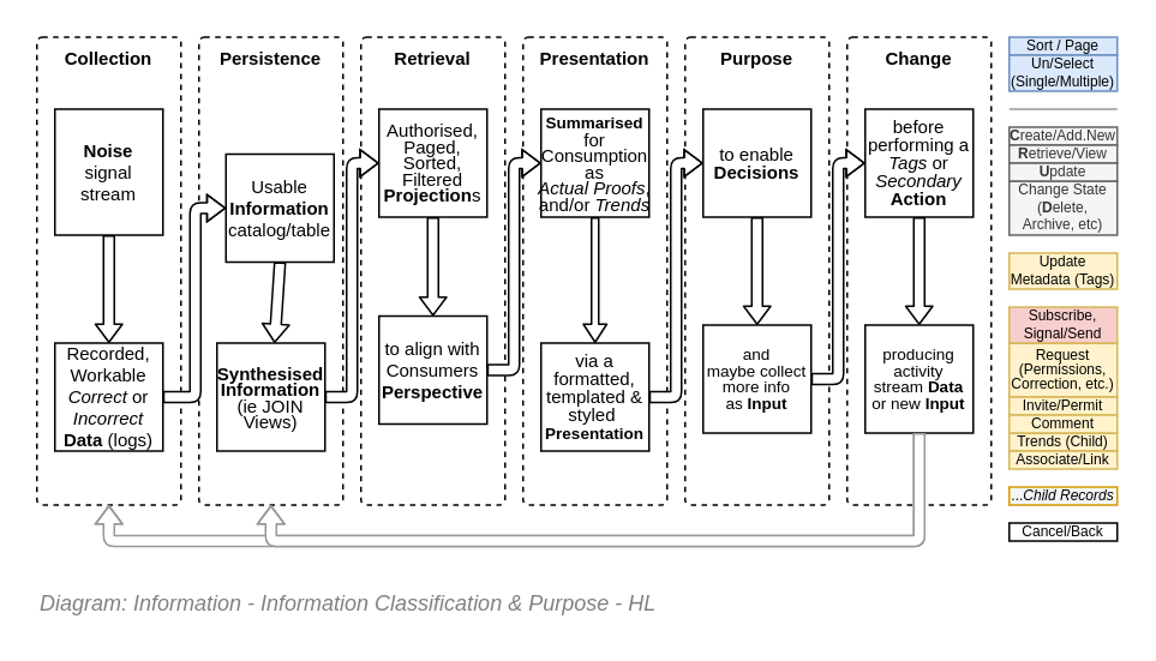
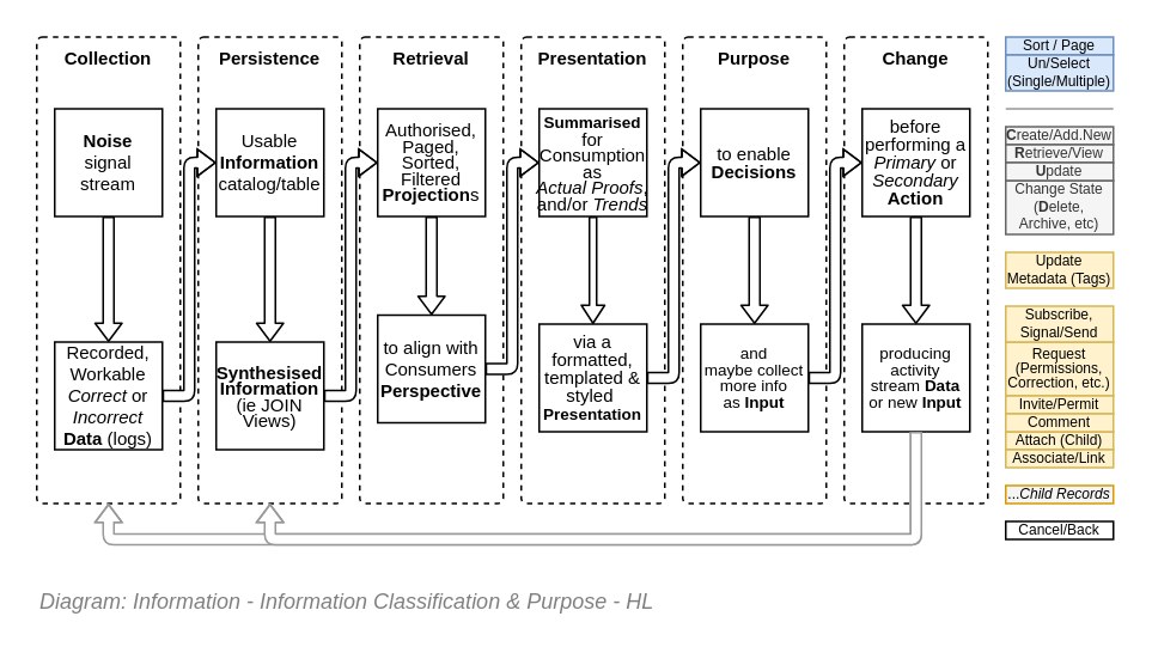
- <mxCell id="7" value="&lt;p style=&quot;line-height: 100%&quot;&gt;before&lt;br&gt;performing a &lt;i&gt;Tags&lt;/i&gt; or &lt;i&gt;Secondary&lt;/i&gt;&lt;br&gt;&lt;b&gt;Action&lt;/b&gt;&lt;br&gt;&lt;/p&gt;" style="rounded=0;whiteSpace=wrap;html=1;strokeWidth=1;fontSize=10;align=center;" vertex="1" parent="6"><mxGeometry x="10" y="40" width="60" height="60" as="geometry" /></mxCell>
+ <mxCell id="7" value="&lt;p style=&quot;line-height: 100%&quot;&gt;before&lt;br&gt;performing a &lt;i&gt;Primary&lt;/i&gt; or &lt;i&gt;Secondary&lt;/i&gt;&lt;br&gt;&lt;b&gt;Action&lt;/b&gt;&lt;br&gt;&lt;/p&gt;" style="rounded=0;whiteSpace=wrap;html=1;strokeWidth=1;fontSize=10;align=center;" vertex="1" parent="6"><mxGeometry x="10" y="40" width="60" height="60" as="geometry" /></mxCell>
- <mxCell id="22" value="&lt;b&gt;Noise&lt;/b&gt;&lt;br&gt;signal stream" style="rounded=0;whiteSpace=wrap;html=1;strokeWidth=1;fontSize=10;align=center;" vertex="1" parent="1"><mxGeometry x="30" y="60" width="60" height="70" as="geometry" /></mxCell>
+ <mxCell id="22" value="&lt;b&gt;Noise&lt;/b&gt;&lt;br&gt;signal stream" style="rounded=0;whiteSpace=wrap;html=1;strokeWidth=1;fontSize=10;align=center;" vertex="1" parent="1"><mxGeometry x="30" y="60" width="60" height="60" as="geometry" /></mxCell>
- <mxCell id="17" value="Usable&lt;br&gt;&lt;b&gt;Information &lt;/b&gt;catalog/table" style="rounded=0;whiteSpace=wrap;html=1;strokeWidth=1;fontSize=10;align=center;" vertex="1" parent="1"><mxGeometry x="125" y="85" width="60" height="60" as="geometry" /></mxCell>
+ <mxCell id="17" value="Usable&lt;br&gt;&lt;b&gt;Information &lt;/b&gt;catalog/table" style="rounded=0;whiteSpace=wrap;html=1;strokeWidth=1;fontSize=10;align=center;" vertex="1" parent="1"><mxGeometry x="120" y="60" width="60" height="60" as="geometry" /></mxCell>
- <mxCell id="42" value="Subscribe,&lt;br&gt;Signal/Send" style="rounded=0;whiteSpace=wrap;html=1;strokeWidth=1;fontSize=8;align=center;strokeColor=#d6b656;fillColor=#f8cecc;" vertex="1" parent="1"><mxGeometry x="560" y="170" width="60" height="20" as="geometry" /></mxCell>
+ <mxCell id="42" value="Subscribe,&lt;br&gt;Signal/Send" style="rounded=0;whiteSpace=wrap;html=1;strokeWidth=1;fontSize=8;align=center;strokeColor=#d6b656;fillColor=#fff2cc;" vertex="1" parent="1"><mxGeometry x="560" y="170" width="60" height="20" as="geometry" /></mxCell>
- <mxCell id="13" value="&lt;p style=&quot;line-height: 100%&quot;&gt;via a formatted, templated &amp;amp; styled&amp;nbsp;&lt;br&gt;&lt;b&gt;&lt;font style=&quot;font-size: 9px&quot;&gt;Presentation&lt;/font&gt;&lt;/b&gt;&lt;/p&gt;" style="rounded=0;whiteSpace=wrap;html=1;strokeWidth=1;fontSize=10;align=center;" vertex="1" parent="10"><mxGeometry x="10" y="170" width="60" height="60" as="geometry" /></mxCell>
+ <mxCell id="13" value="&lt;p style=&quot;line-height: 100%&quot;&gt;via a formatted, templated &amp;amp; styled&amp;nbsp;&lt;br&gt;&lt;b&gt;&lt;font style=&quot;font-size: 9px&quot;&gt;Presentation&lt;/font&gt;&lt;/b&gt;&lt;/p&gt;" style="rounded=0;whiteSpace=wrap;html=1;strokeWidth=1;fontSize=10;align=center;" vertex="1" parent="10"><mxGeometry x="10" y="160" width="60" height="60" as="geometry" /></mxCell>
- <mxCell id="43" value="Trends (Child)" style="rounded=0;whiteSpace=wrap;html=1;strokeWidth=1;fontSize=8;align=center;strokeColor=#d6b656;fillColor=#fff2cc;" vertex="1" parent="1"><mxGeometry x="560" y="240" width="60" height="10" as="geometry" /></mxCell>
+ <mxCell id="43" value="Attach (Child)" style="rounded=0;whiteSpace=wrap;html=1;strokeWidth=1;fontSize=8;align=center;strokeColor=#d6b656;fillColor=#fff2cc;" vertex="1" parent="1"><mxGeometry x="560" y="240" width="60" height="10" as="geometry" /></mxCell>
